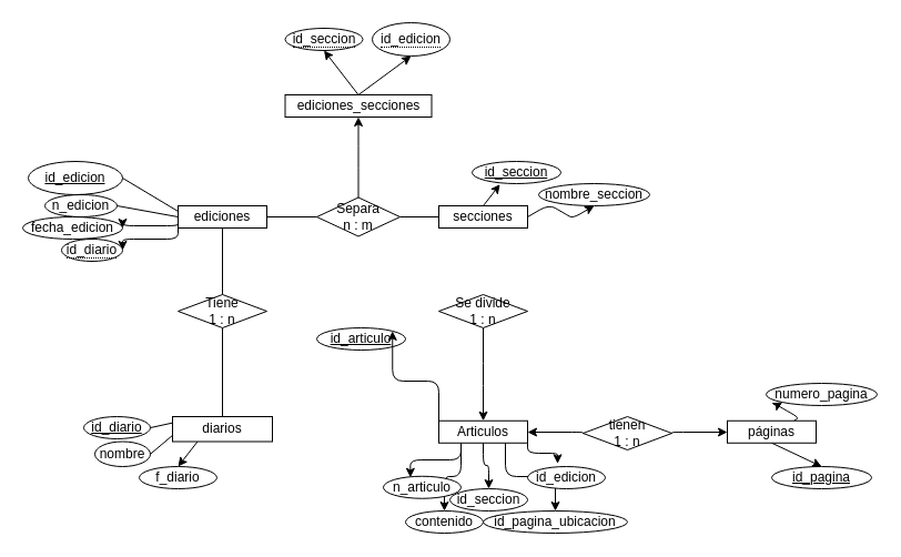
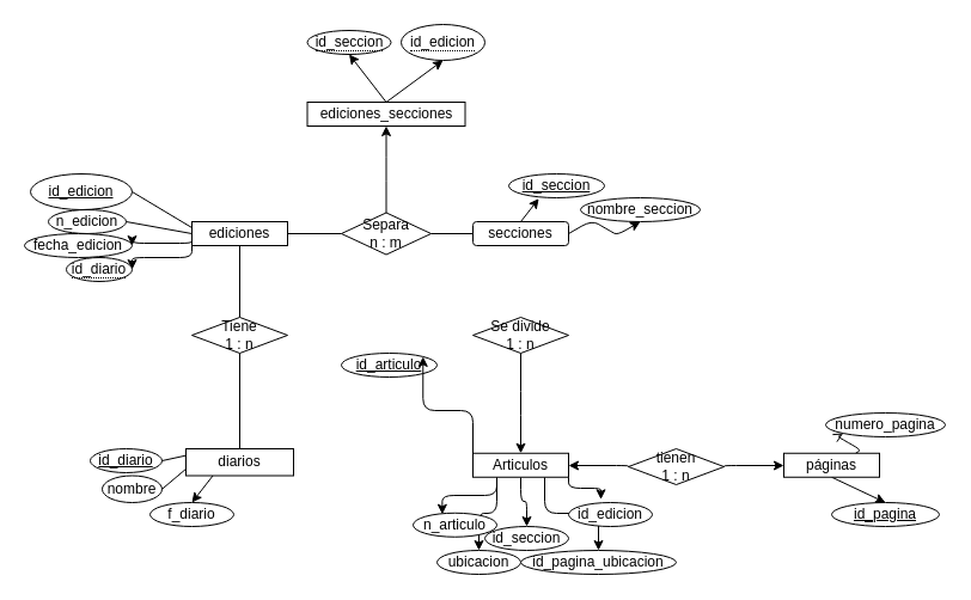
- <mxCell id="6" value="secciones" style="whiteSpace=wrap;html=1;align=center;" parent="1" vertex="1"><mxGeometry x="395" y="185" width="80" height="20" as="geometry" /></mxCell>
+ <mxCell id="6" value="secciones" style="whiteSpace=wrap;html=1;align=center;rounded=1;" parent="1" vertex="1"><mxGeometry x="395" y="185" width="80" height="20" as="geometry" /></mxCell>
- <mxCell id="41" style="edgeStyle=isometricEdgeStyle;html=1;exitX=0.75;exitY=0;exitDx=0;exitDy=0;entryX=0;entryY=1;entryDx=0;entryDy=0;" edge="1" parent="1" source="42" target="55"><mxGeometry relative="1" as="geometry" /></mxCell>
+ <mxCell id="41" style="edgeStyle=isometricEdgeStyle;html=1;exitX=0.75;exitY=0;exitDx=0;exitDy=0;entryX=0;entryY=1;entryDx=0;entryDy=0;endArrow=open;" edge="1" parent="1" source="42" target="55"><mxGeometry relative="1" as="geometry" /></mxCell>
- <mxCell id="49" value="contenido" style="ellipse;whiteSpace=wrap;html=1;align=center;" vertex="1" parent="1"><mxGeometry x="365" y="460" width="70" height="20" as="geometry" /></mxCell>
+ <mxCell id="49" value="ubicacion" style="ellipse;whiteSpace=wrap;html=1;align=center;" vertex="1" parent="1"><mxGeometry x="365" y="460" width="70" height="20" as="geometry" /></mxCell>
